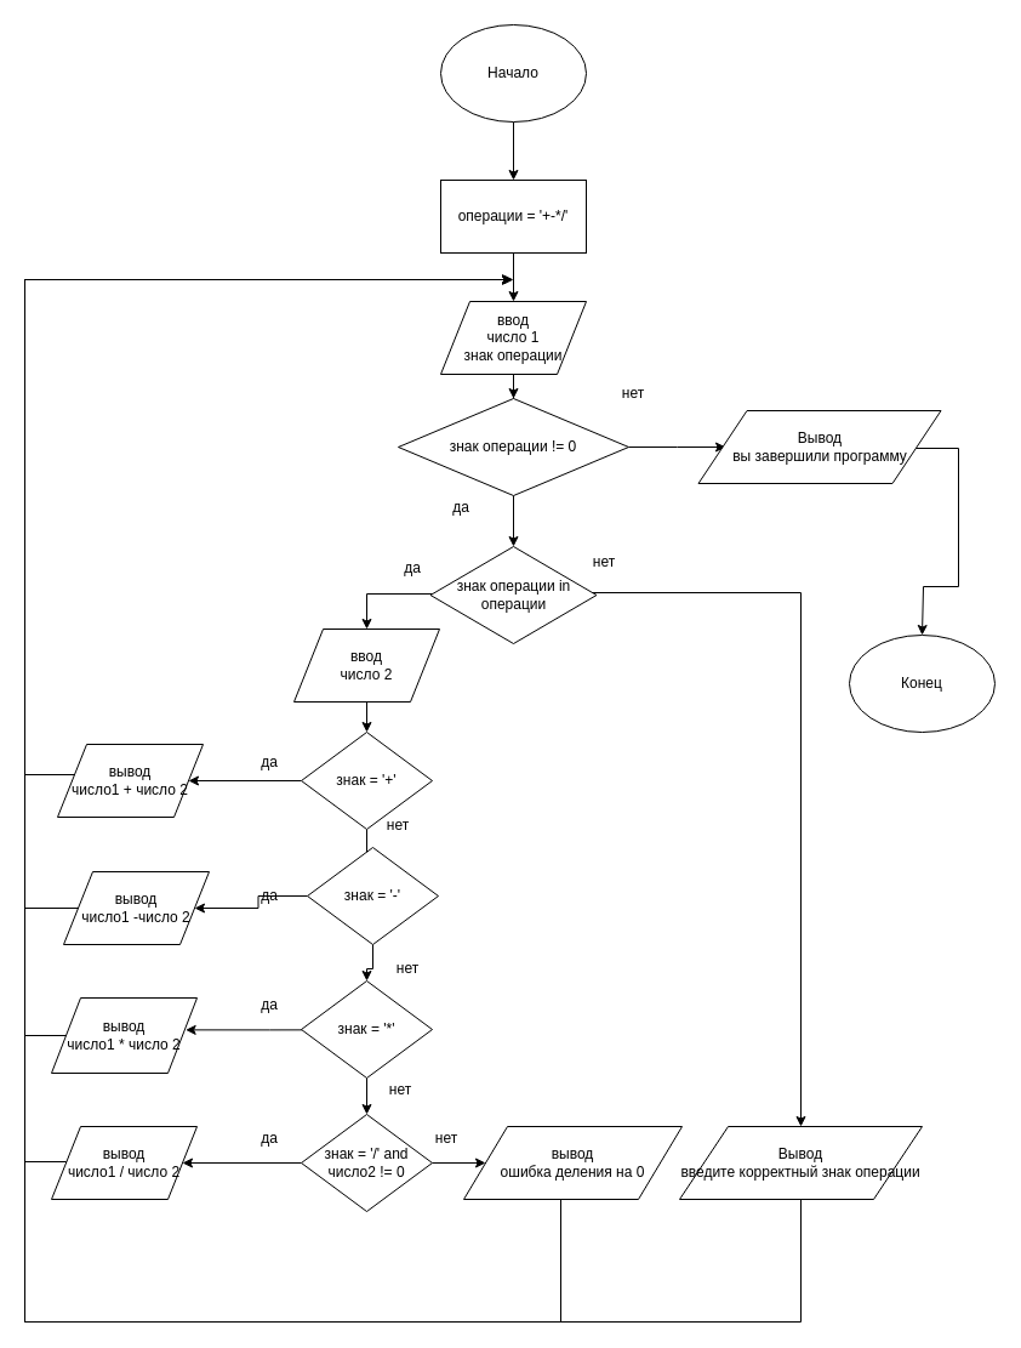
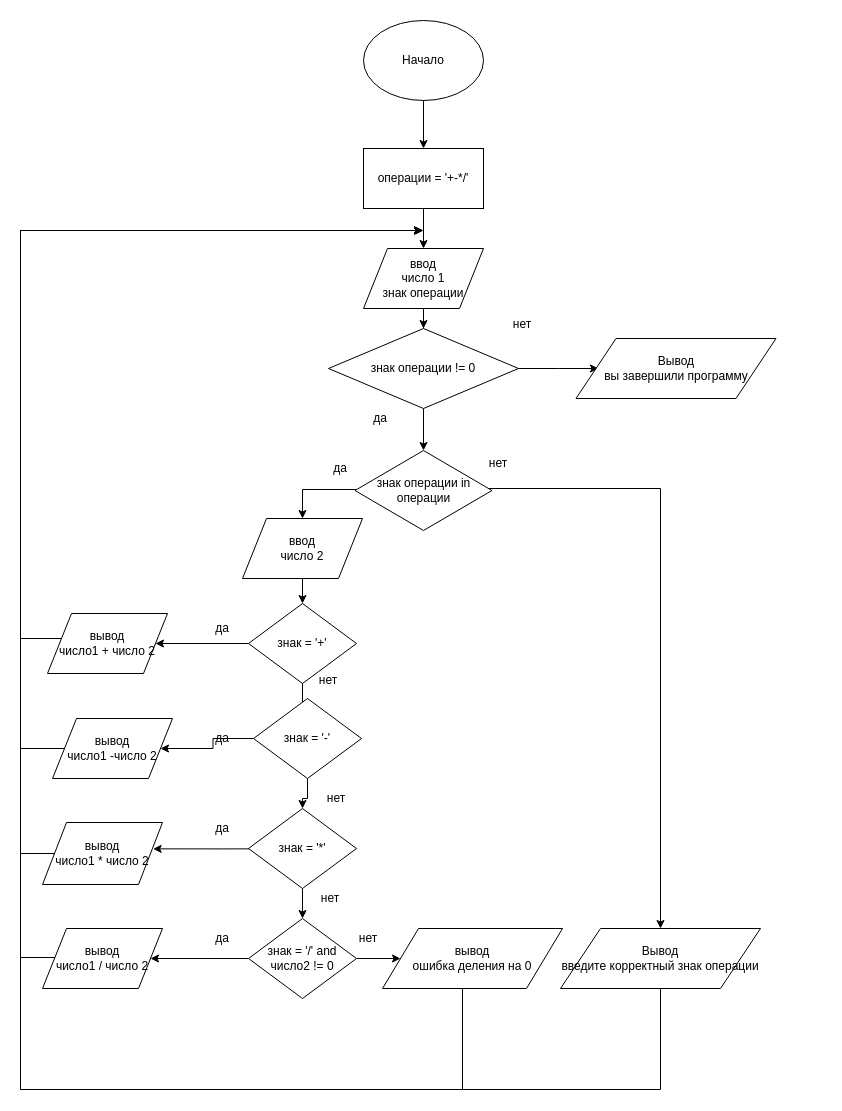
- <mxCell id="45" value="" style="edgeStyle=orthogonalEdgeStyle;rounded=0;orthogonalLoop=1;jettySize=auto;html=1;entryX=0.5;entryY=0;entryDx=0;entryDy=0;" parent="1" source="46" target="44" edge="1"><mxGeometry relative="1" as="geometry"><mxPoint x="800" y="418" as="targetPoint" /><Array as="points"><mxPoint x="790" y="369" /><mxPoint x="790" y="483" /><mxPoint x="761" y="483" /></Array></mxGeometry></mxCell>
- <mxCell id="44" value="Конец" style="ellipse;whiteSpace=wrap;html=1;" parent="1" vertex="1"><mxGeometry x="700" y="523" width="120" height="80" as="geometry" /></mxCell>
